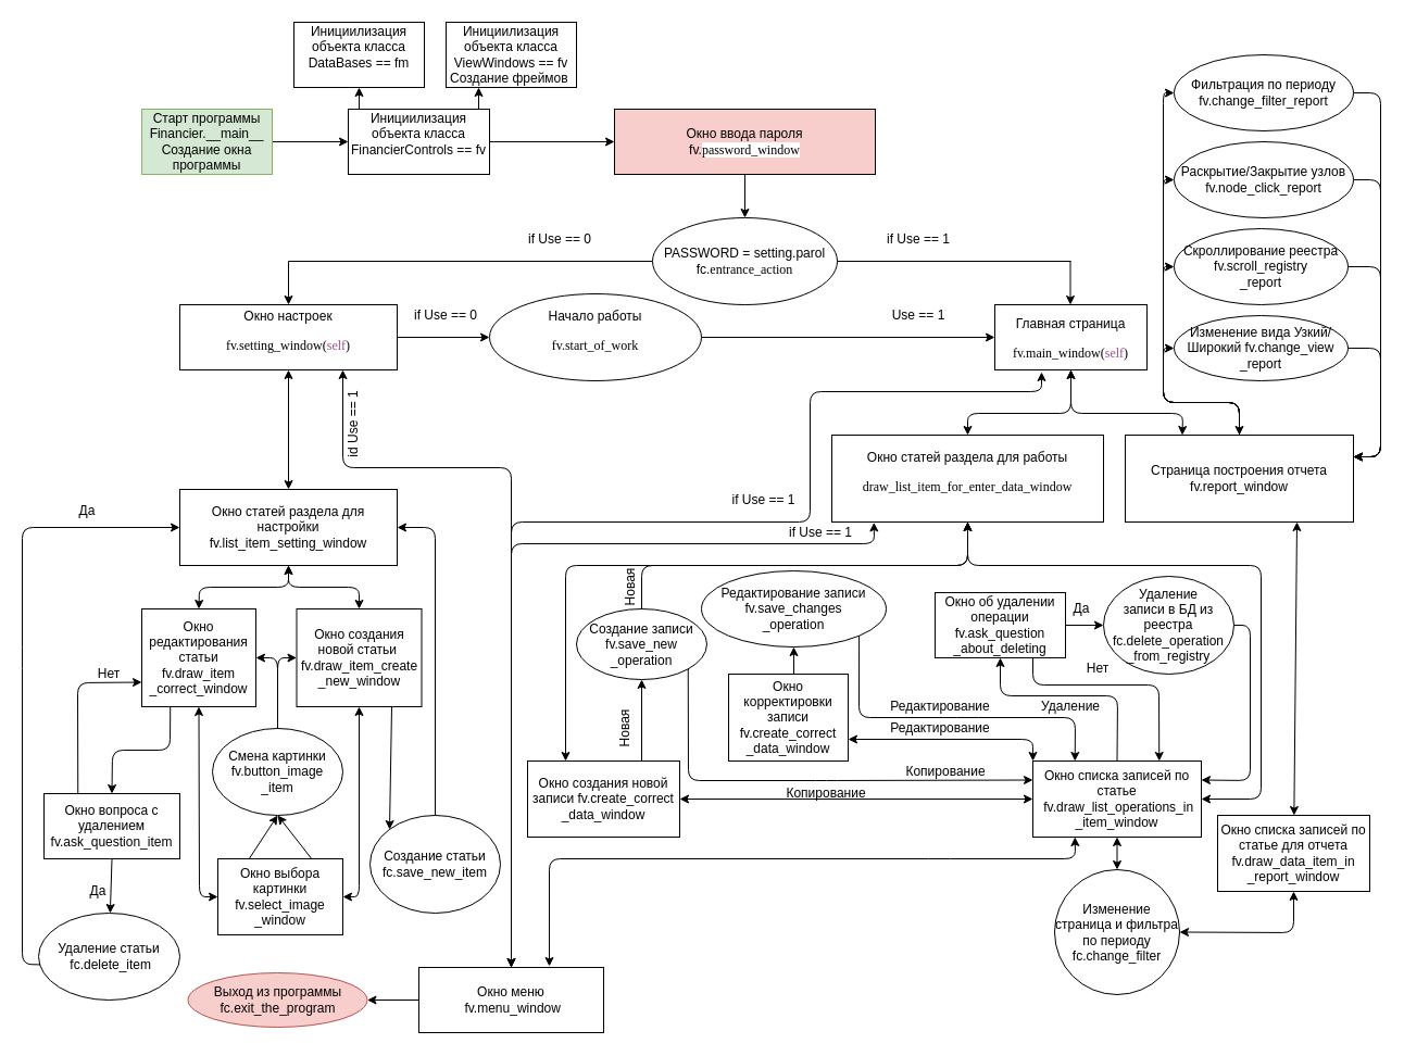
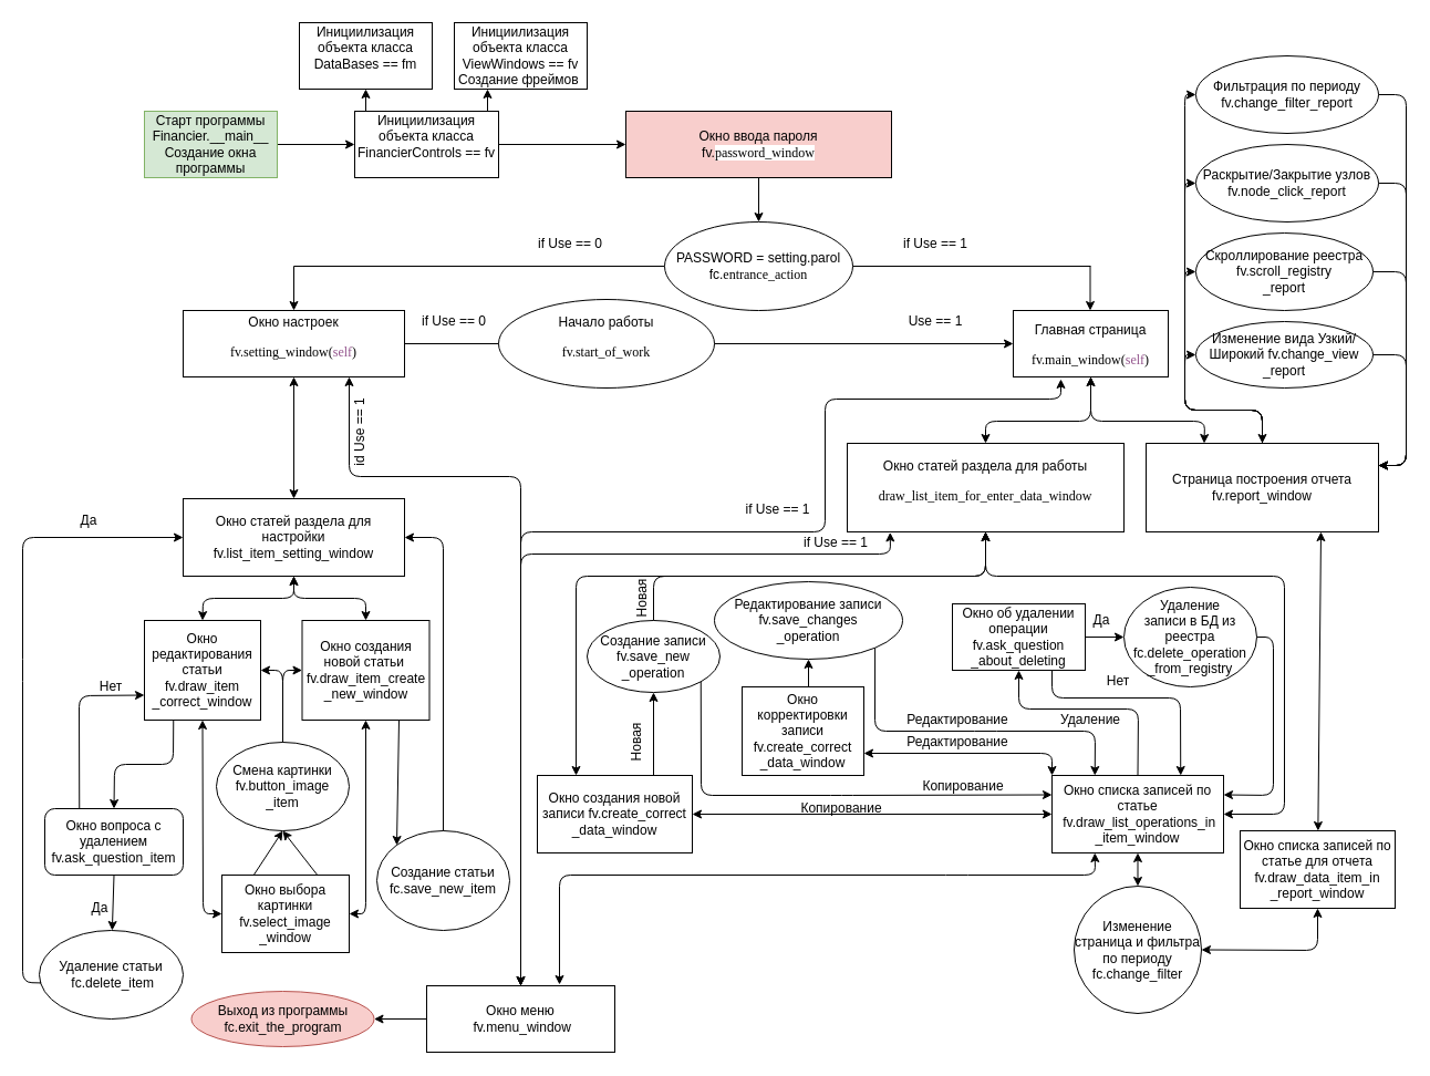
- <mxCell id="36" value="" style="endArrow=classic;html=1;exitX=1;exitY=0.5;exitDx=0;exitDy=0;entryX=0;entryY=0.5;entryDx=0;entryDy=0;" parent="1" source="4" target="32" edge="1"><mxGeometry width="50" height="50" relative="1" as="geometry"><mxPoint x="535" y="400" as="sourcePoint" /><mxPoint x="585" y="350" as="targetPoint" /></mxGeometry></mxCell>
+ <mxCell id="36" value="" style="endArrow=none;html=1;exitX=1;exitY=0.5;exitDx=0;exitDy=0;entryX=0;entryY=0.5;entryDx=0;entryDy=0;" parent="1" source="4" target="32" edge="1"><mxGeometry width="50" height="50" relative="1" as="geometry"><mxPoint x="535" y="400" as="sourcePoint" /><mxPoint x="585" y="350" as="targetPoint" /></mxGeometry></mxCell>
- <mxCell id="22" value="Окно вопроса с удалением&lt;br&gt;fv.ask_question_item" style="rounded=0;whiteSpace=wrap;html=1;" parent="1" vertex="1"><mxGeometry x="40" y="730" width="125" height="60" as="geometry" /></mxCell>
+ <mxCell id="22" value="Окно вопроса с удалением&lt;br&gt;fv.ask_question_item" style="whiteSpace=wrap;html=1;rounded=1;" parent="1" vertex="1"><mxGeometry x="40" y="730" width="125" height="60" as="geometry" /></mxCell>
